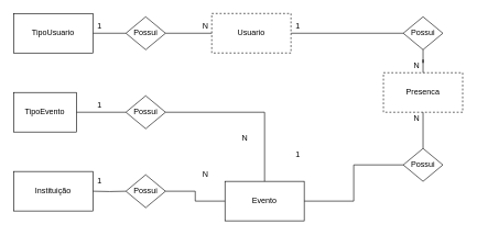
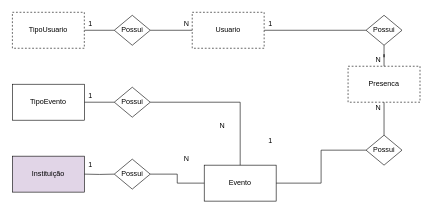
- <mxCell id="3" value="TipoUsuario" style="rounded=0;whiteSpace=wrap;html=1;" vertex="1" parent="1"><mxGeometry x="20" y="20" width="120" height="60" as="geometry" /></mxCell>
+ <mxCell id="3" value="TipoUsuario" style="rounded=0;whiteSpace=wrap;html=1;dashed=1;" vertex="1" parent="1"><mxGeometry x="20" y="20" width="120" height="60" as="geometry" /></mxCell>
- <mxCell id="5" value="TipoEvento" style="rounded=0;whiteSpace=wrap;html=1;" vertex="1" parent="1"><mxGeometry x="20" y="140" width="95" height="60" as="geometry" /></mxCell>
+ <mxCell id="5" value="TipoEvento" style="rounded=0;whiteSpace=wrap;html=1;" vertex="1" parent="1"><mxGeometry x="20" y="140" width="120" height="60" as="geometry" /></mxCell>
- <mxCell id="7" value="Instituição" style="rounded=0;whiteSpace=wrap;html=1;" vertex="1" parent="1"><mxGeometry x="20" y="260" width="120" height="60" as="geometry" /></mxCell>
+ <mxCell id="7" value="Instituição" style="rounded=0;whiteSpace=wrap;html=1;fillColor=#e1d5e7;" vertex="1" parent="1"><mxGeometry x="20" y="260" width="120" height="60" as="geometry" /></mxCell>
